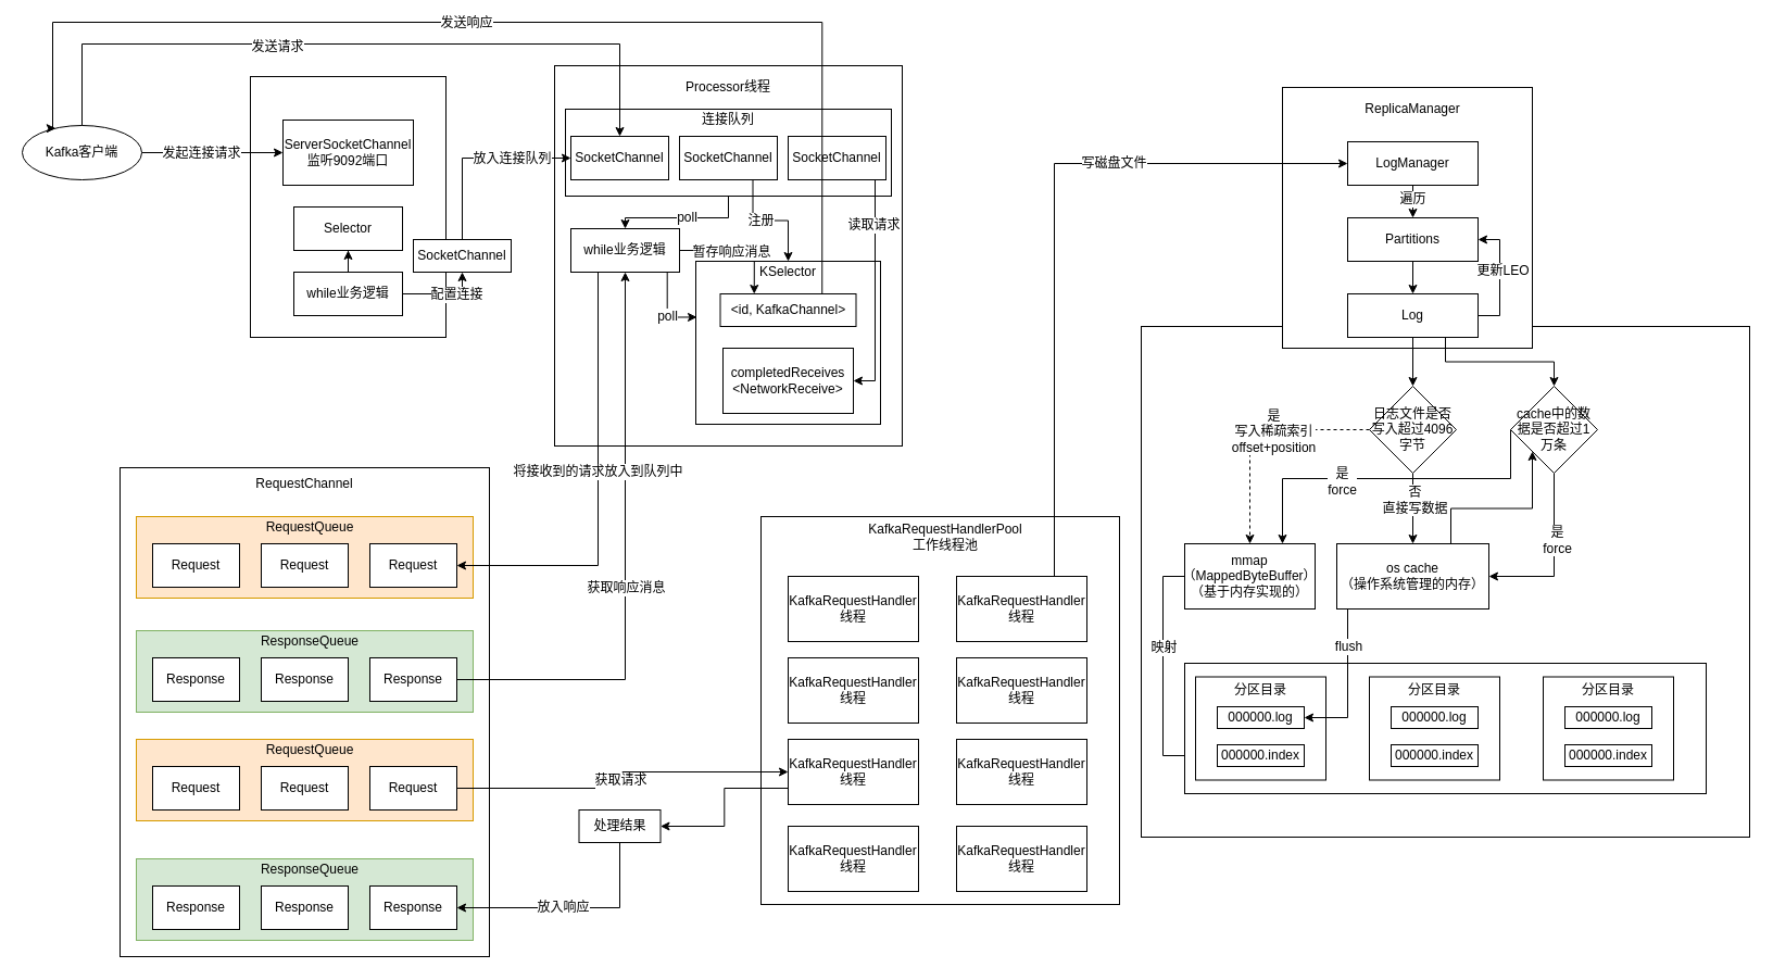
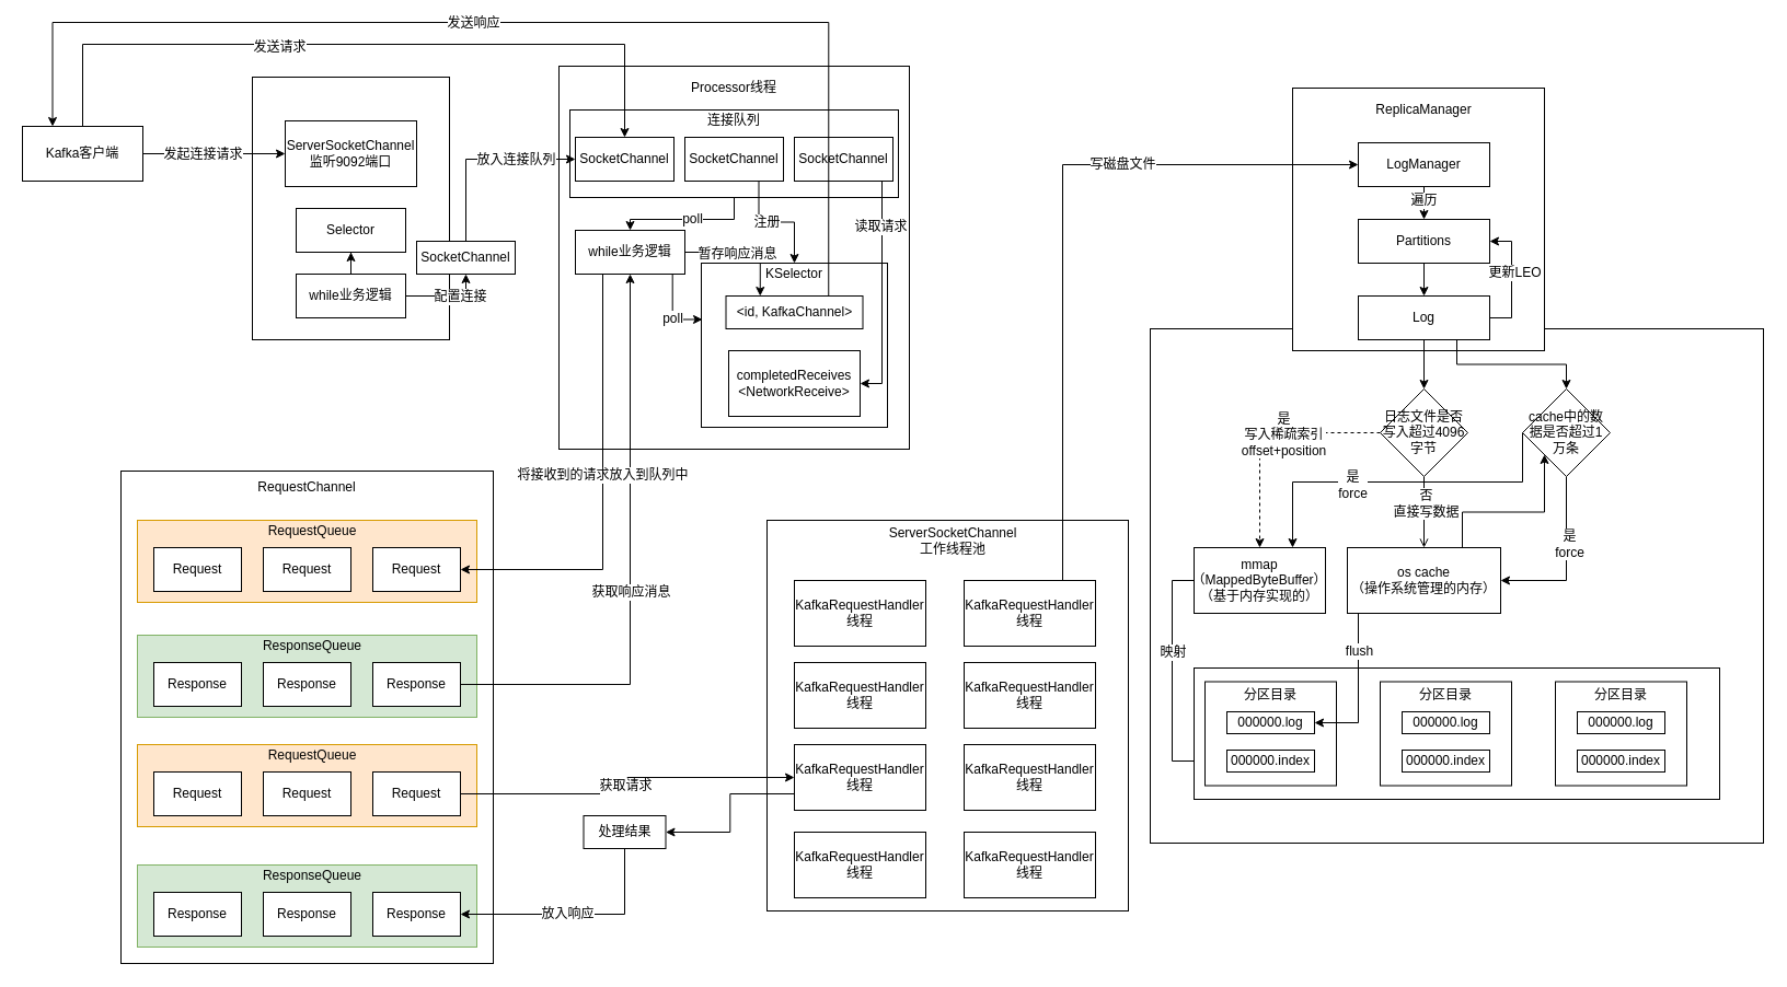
- <mxCell id="13" value="Kafka客户端" style="ellipse;whiteSpace=wrap;html=1;" vertex="1" parent="1"><mxGeometry x="20" y="115" width="110" height="50" as="geometry" /></mxCell>
+ <mxCell id="13" value="Kafka客户端" style="rounded=0;whiteSpace=wrap;html=1;" vertex="1" parent="1"><mxGeometry x="20" y="115" width="110" height="50" as="geometry" /></mxCell>
- <mxCell id="100" style="edgeStyle=orthogonalEdgeStyle;rounded=0;orthogonalLoop=1;jettySize=auto;html=1;entryX=0.5;entryY=0;entryDx=0;entryDy=0;" edge="1" parent="1" source="102" target="107"><mxGeometry relative="1" as="geometry" /></mxCell>
+ <mxCell id="100" style="edgeStyle=orthogonalEdgeStyle;rounded=0;orthogonalLoop=1;jettySize=auto;html=1;entryX=0.5;entryY=0;entryDx=0;entryDy=0;endArrow=open;" edge="1" parent="1" source="102" target="107"><mxGeometry relative="1" as="geometry" /></mxCell>
- <mxCell id="70" value="KafkaRequestHandlerPool&lt;br&gt;工作线程池" style="text;html=1;strokeColor=none;fillColor=none;align=center;verticalAlign=middle;whiteSpace=wrap;rounded=0;" vertex="1" parent="1"><mxGeometry x="790" y="480" width="160" height="27" as="geometry" /></mxCell>
+ <mxCell id="70" value="ServerSocketChannel&lt;br&gt;工作线程池" style="text;html=1;strokeColor=none;fillColor=none;align=center;verticalAlign=middle;whiteSpace=wrap;rounded=0;" vertex="1" parent="1"><mxGeometry x="790" y="480" width="160" height="27" as="geometry" /></mxCell>
